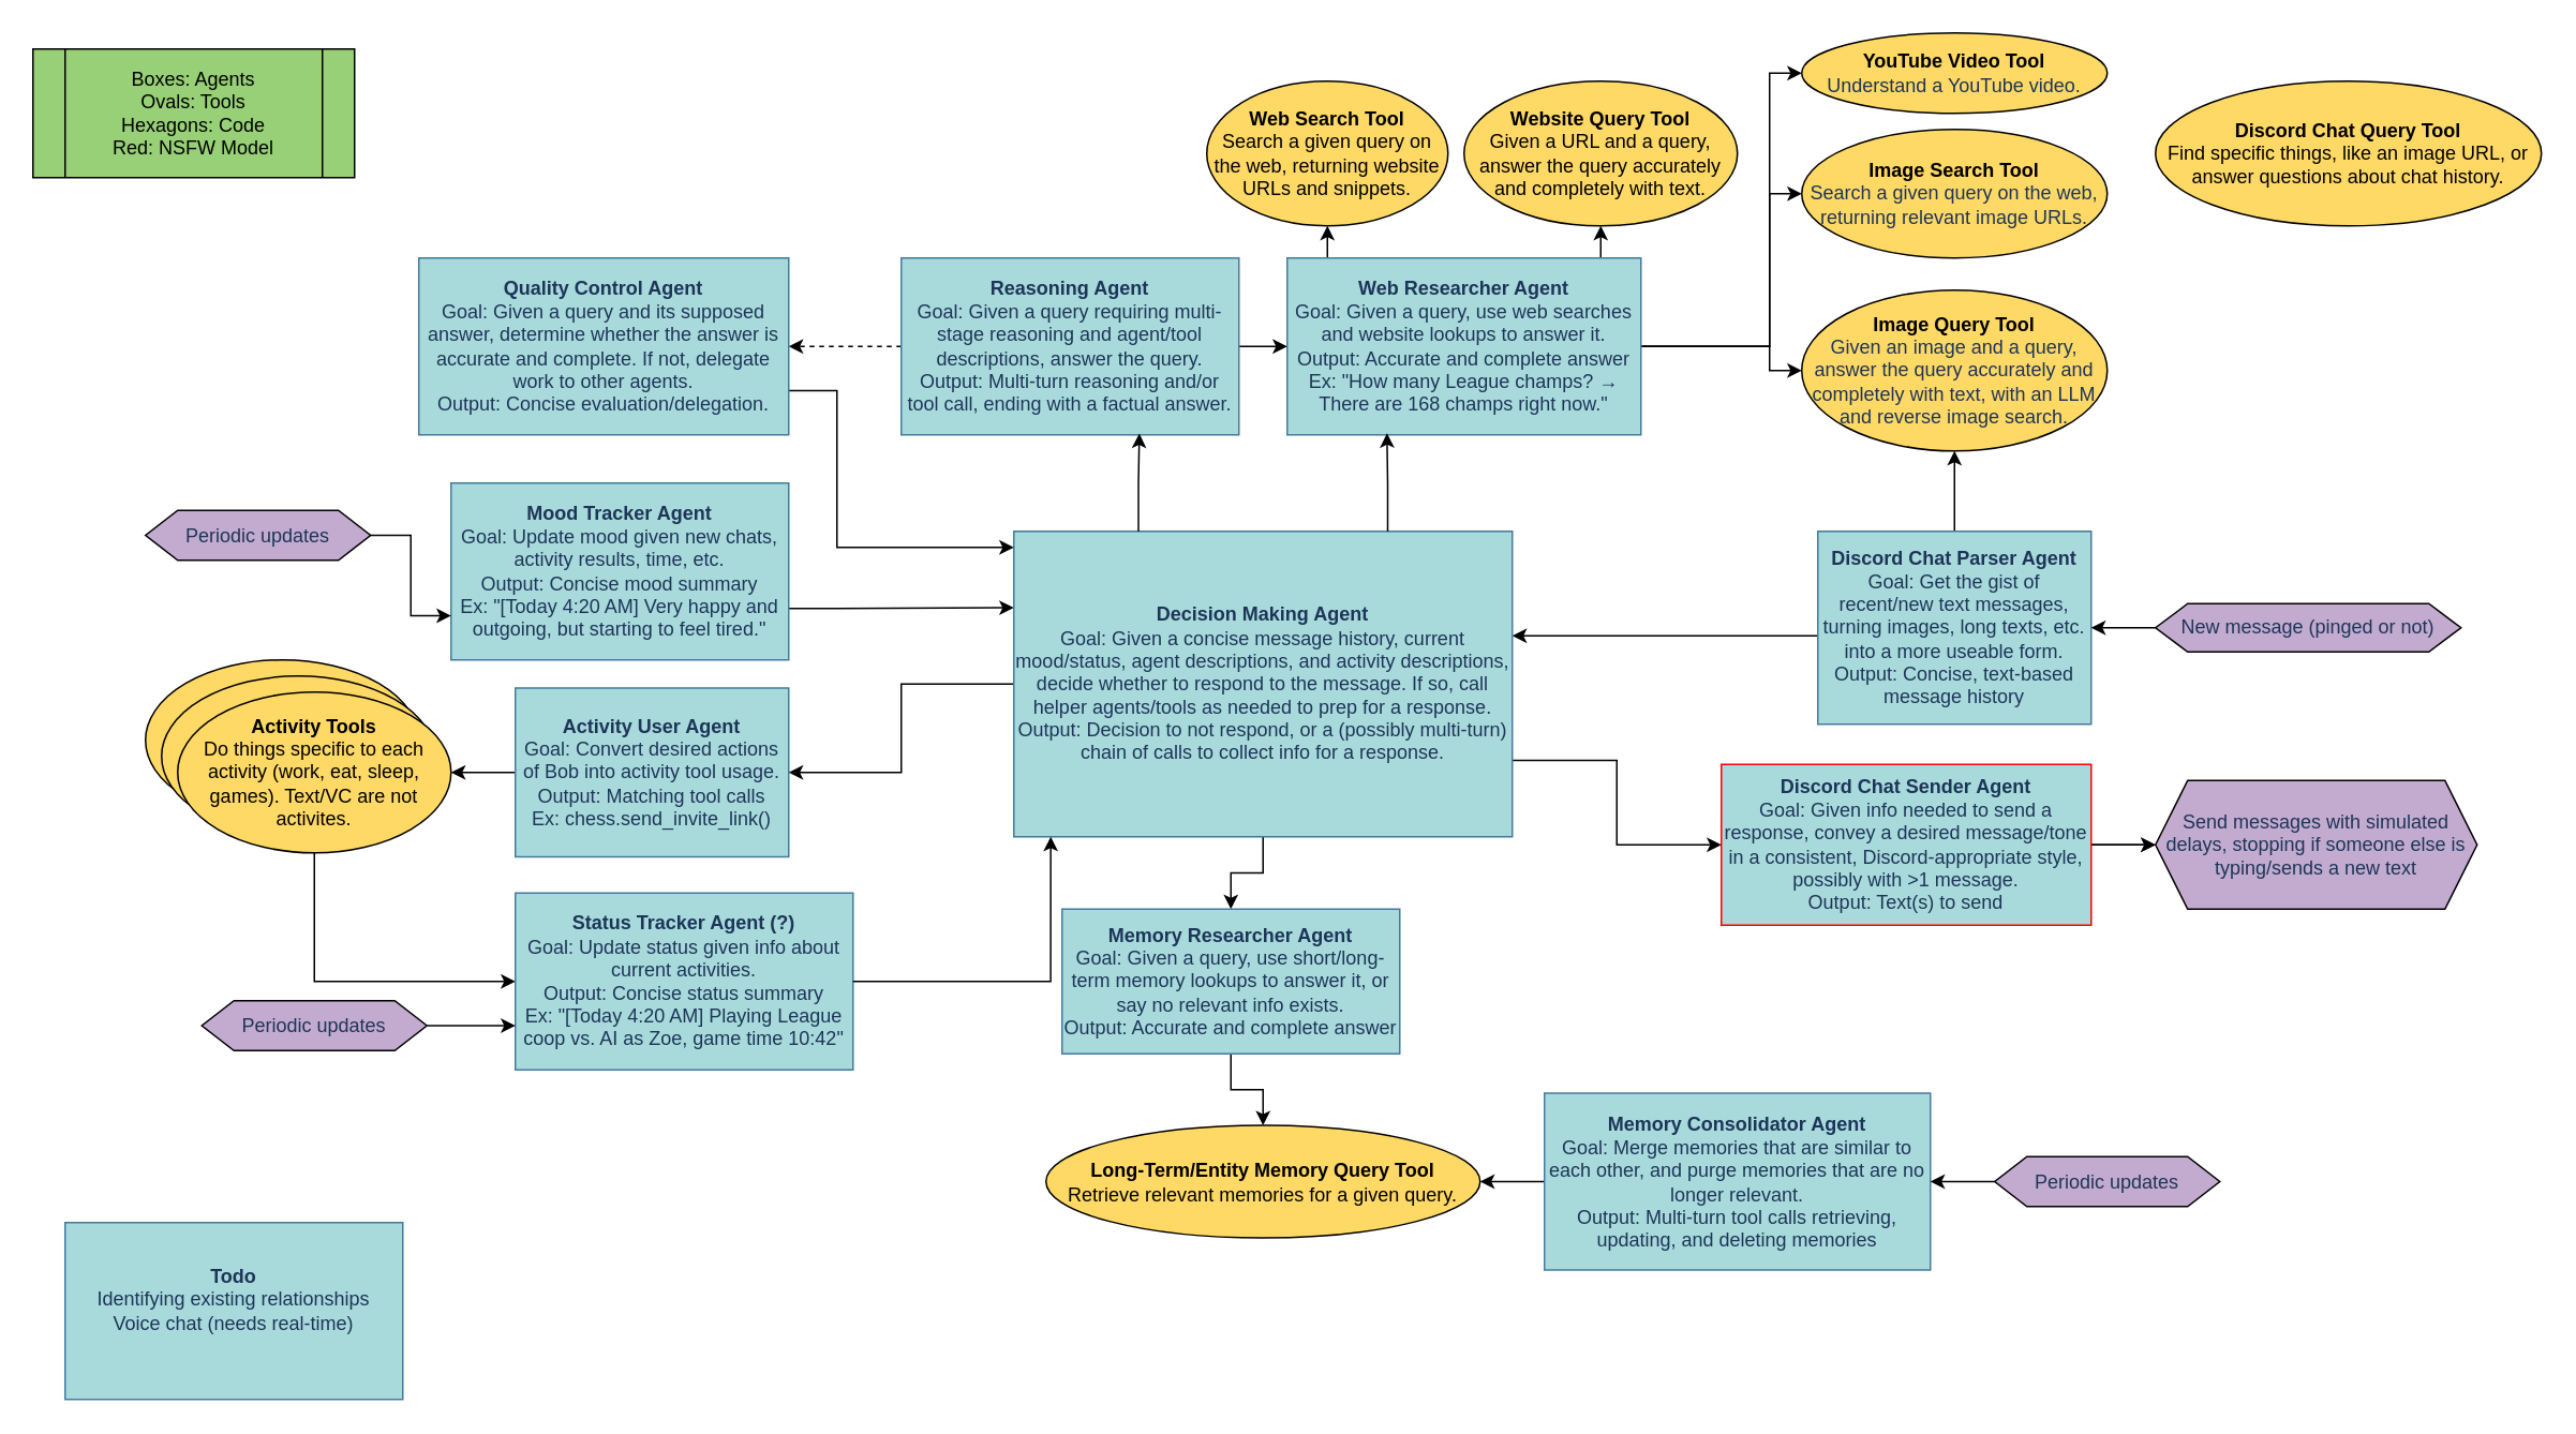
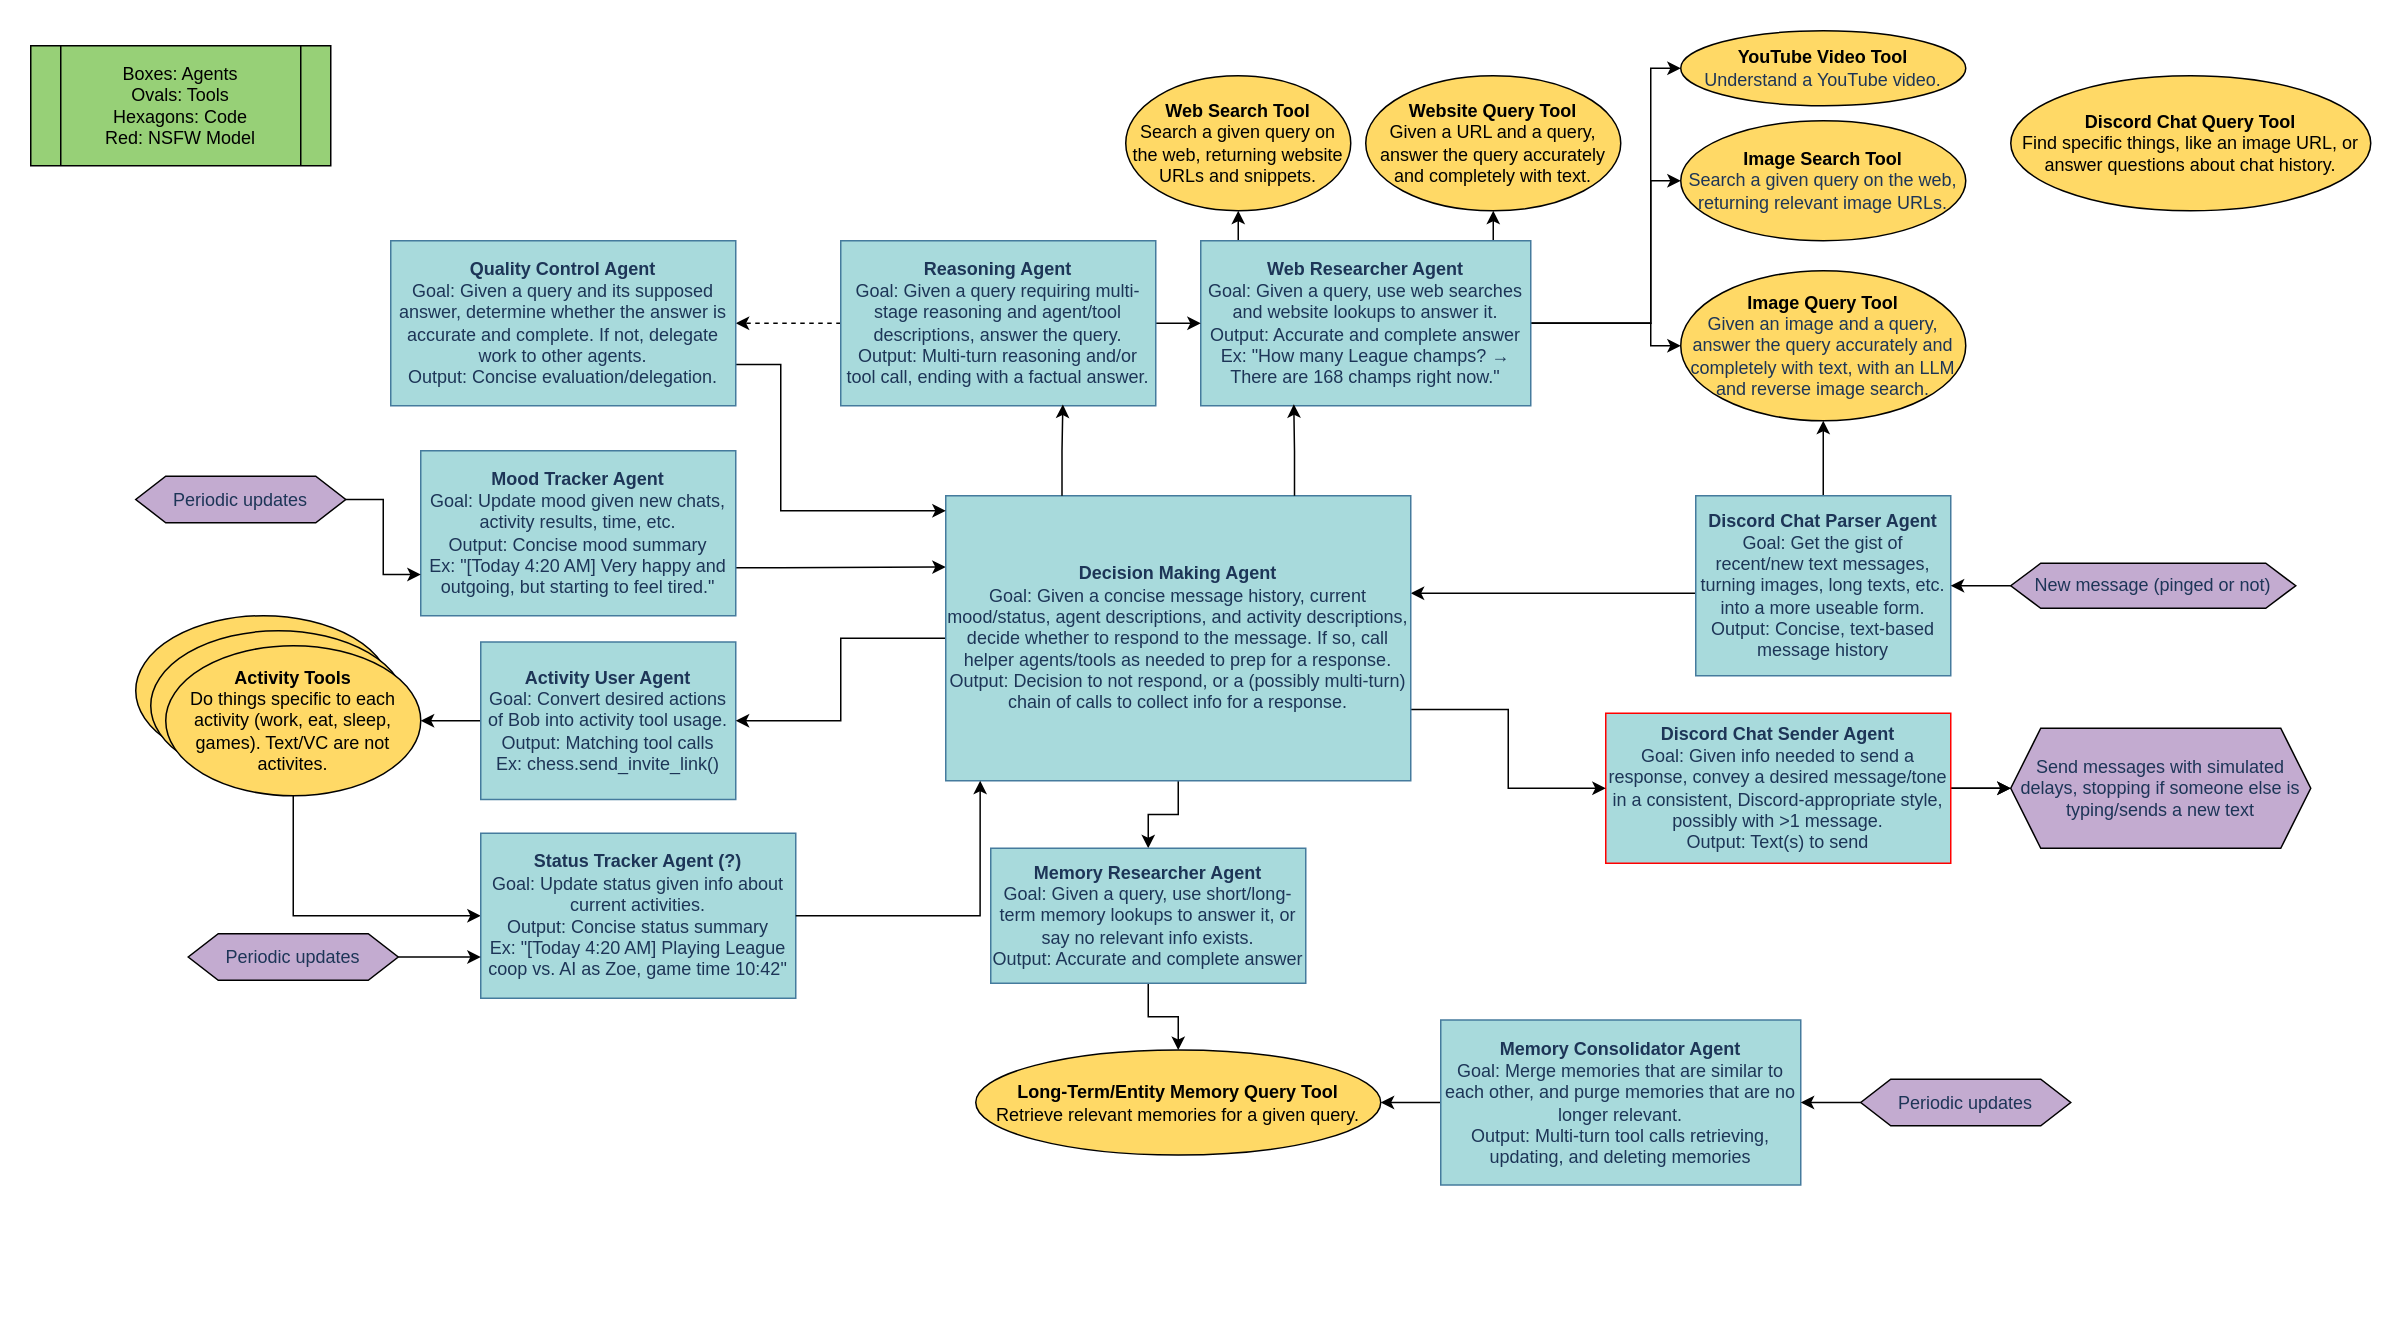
- <mxCell id="56" value="&lt;b&gt;Todo&lt;/b&gt;&lt;div&gt;Identifying existing relationships&lt;/div&gt;&lt;div&gt;Voice chat (needs real-time)&lt;/div&gt;&lt;div&gt;&lt;br&gt;&lt;/div&gt;" style="rounded=0;whiteSpace=wrap;html=1;fontSize=12;glass=0;strokeWidth=1;shadow=0;labelBackgroundColor=none;fillColor=#A8DADC;strokeColor=#457B9D;fontColor=#1D3557;" vertex="1" parent="1"><mxGeometry x="40" y="760" width="210" height="110" as="geometry" /></mxCell>
